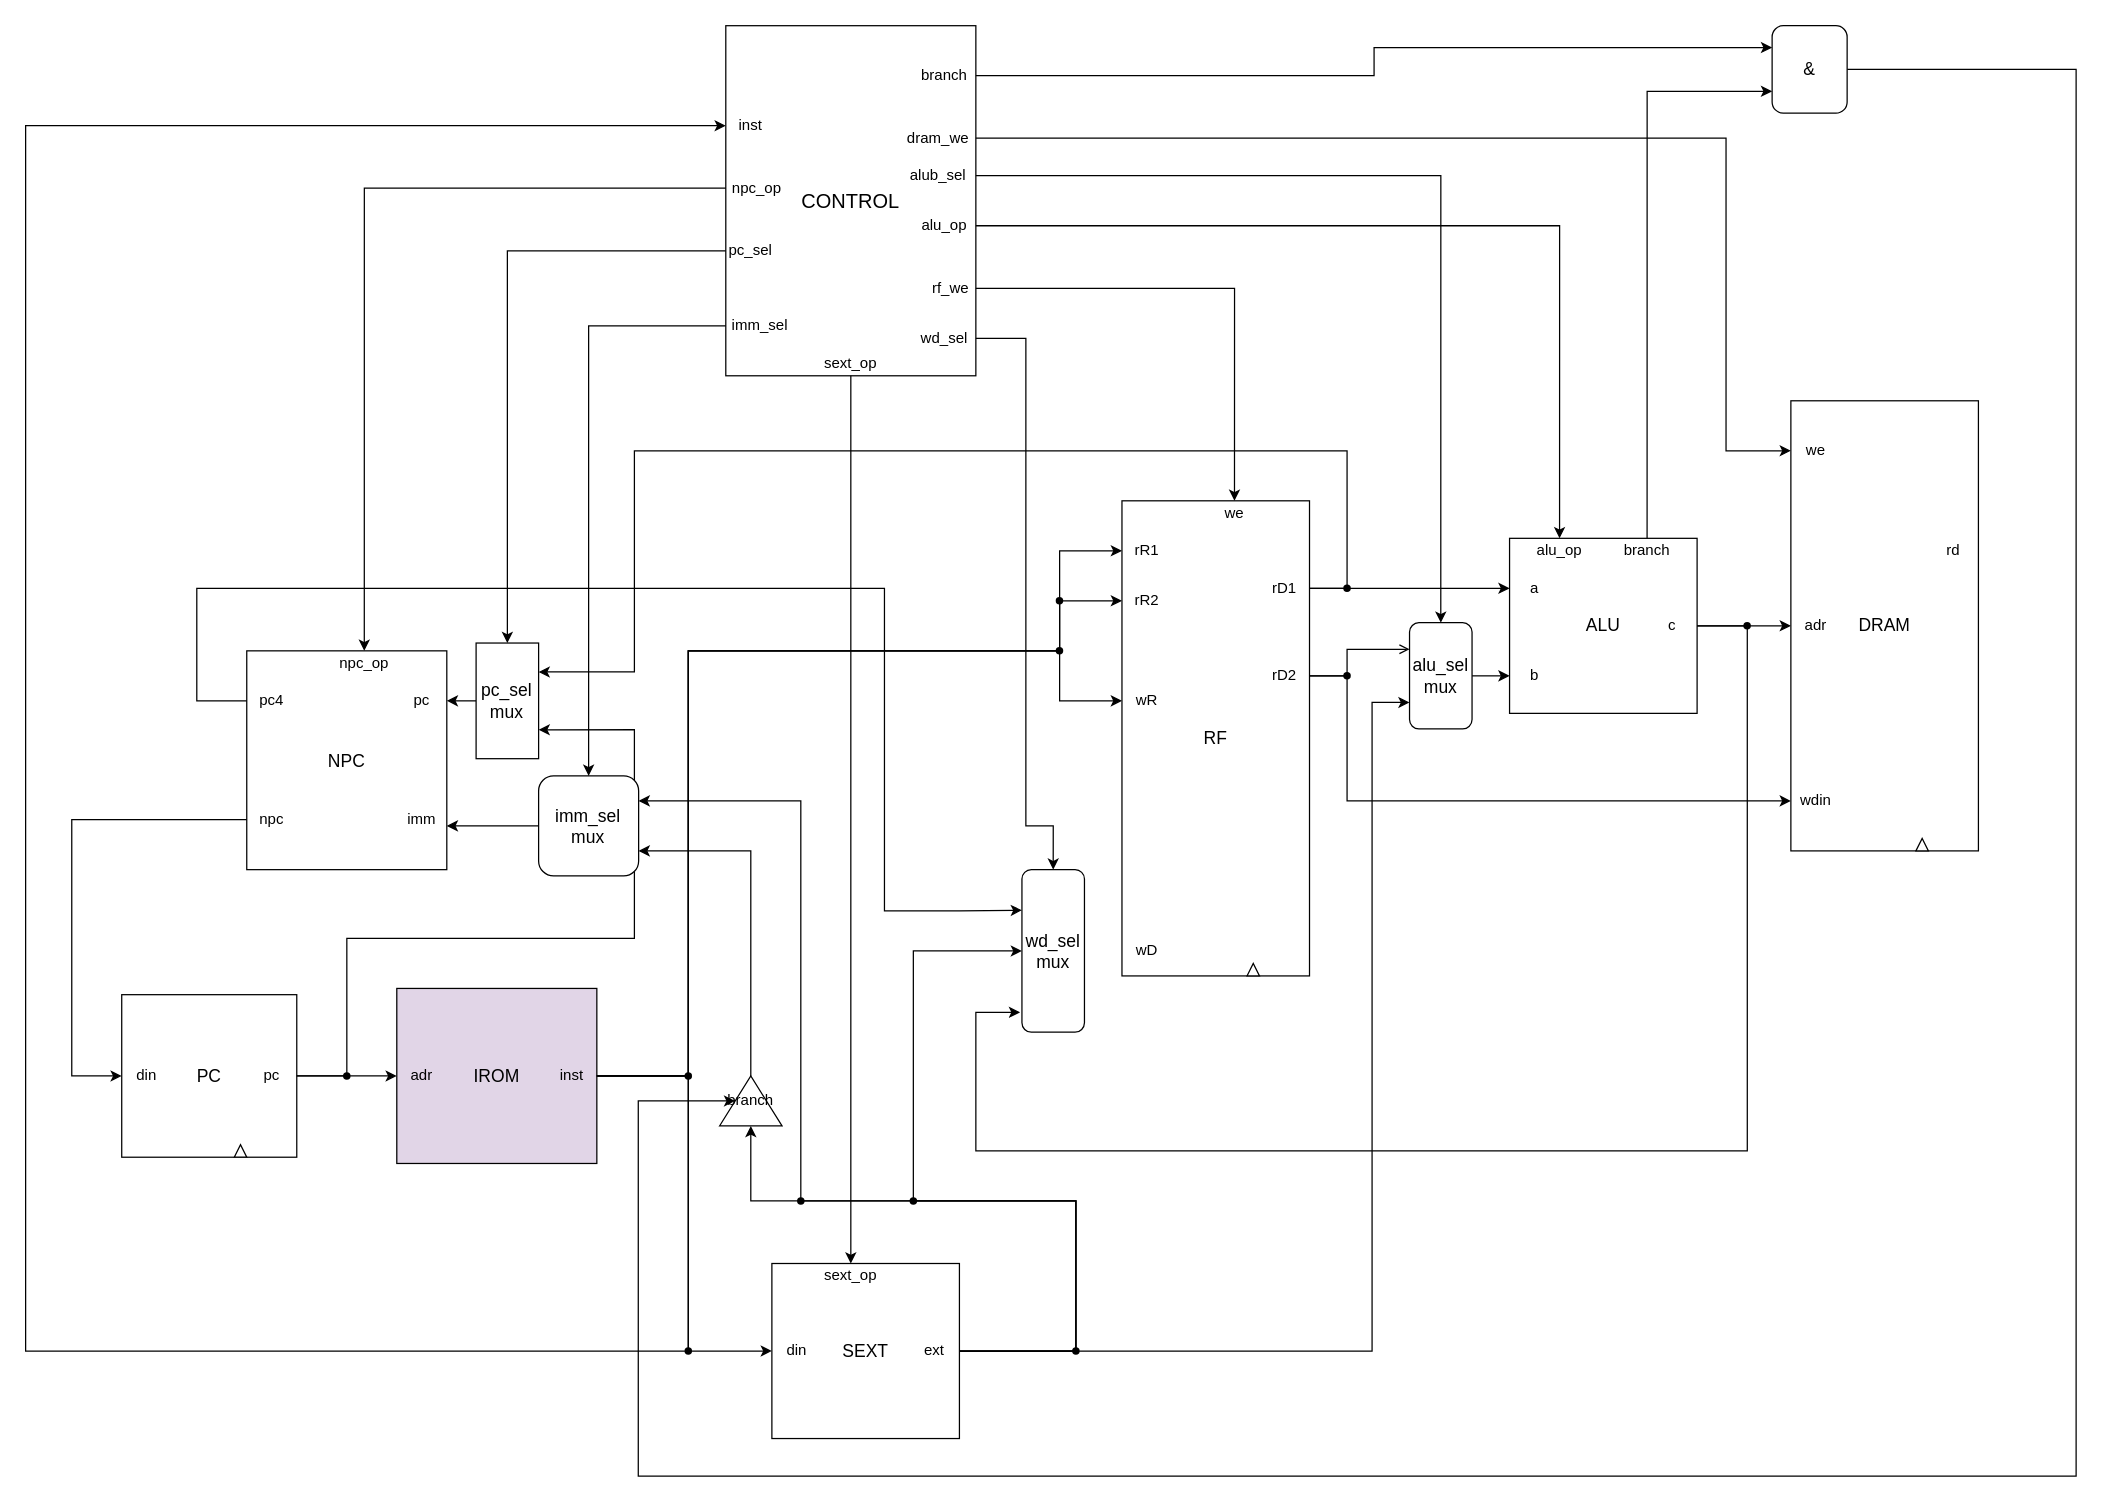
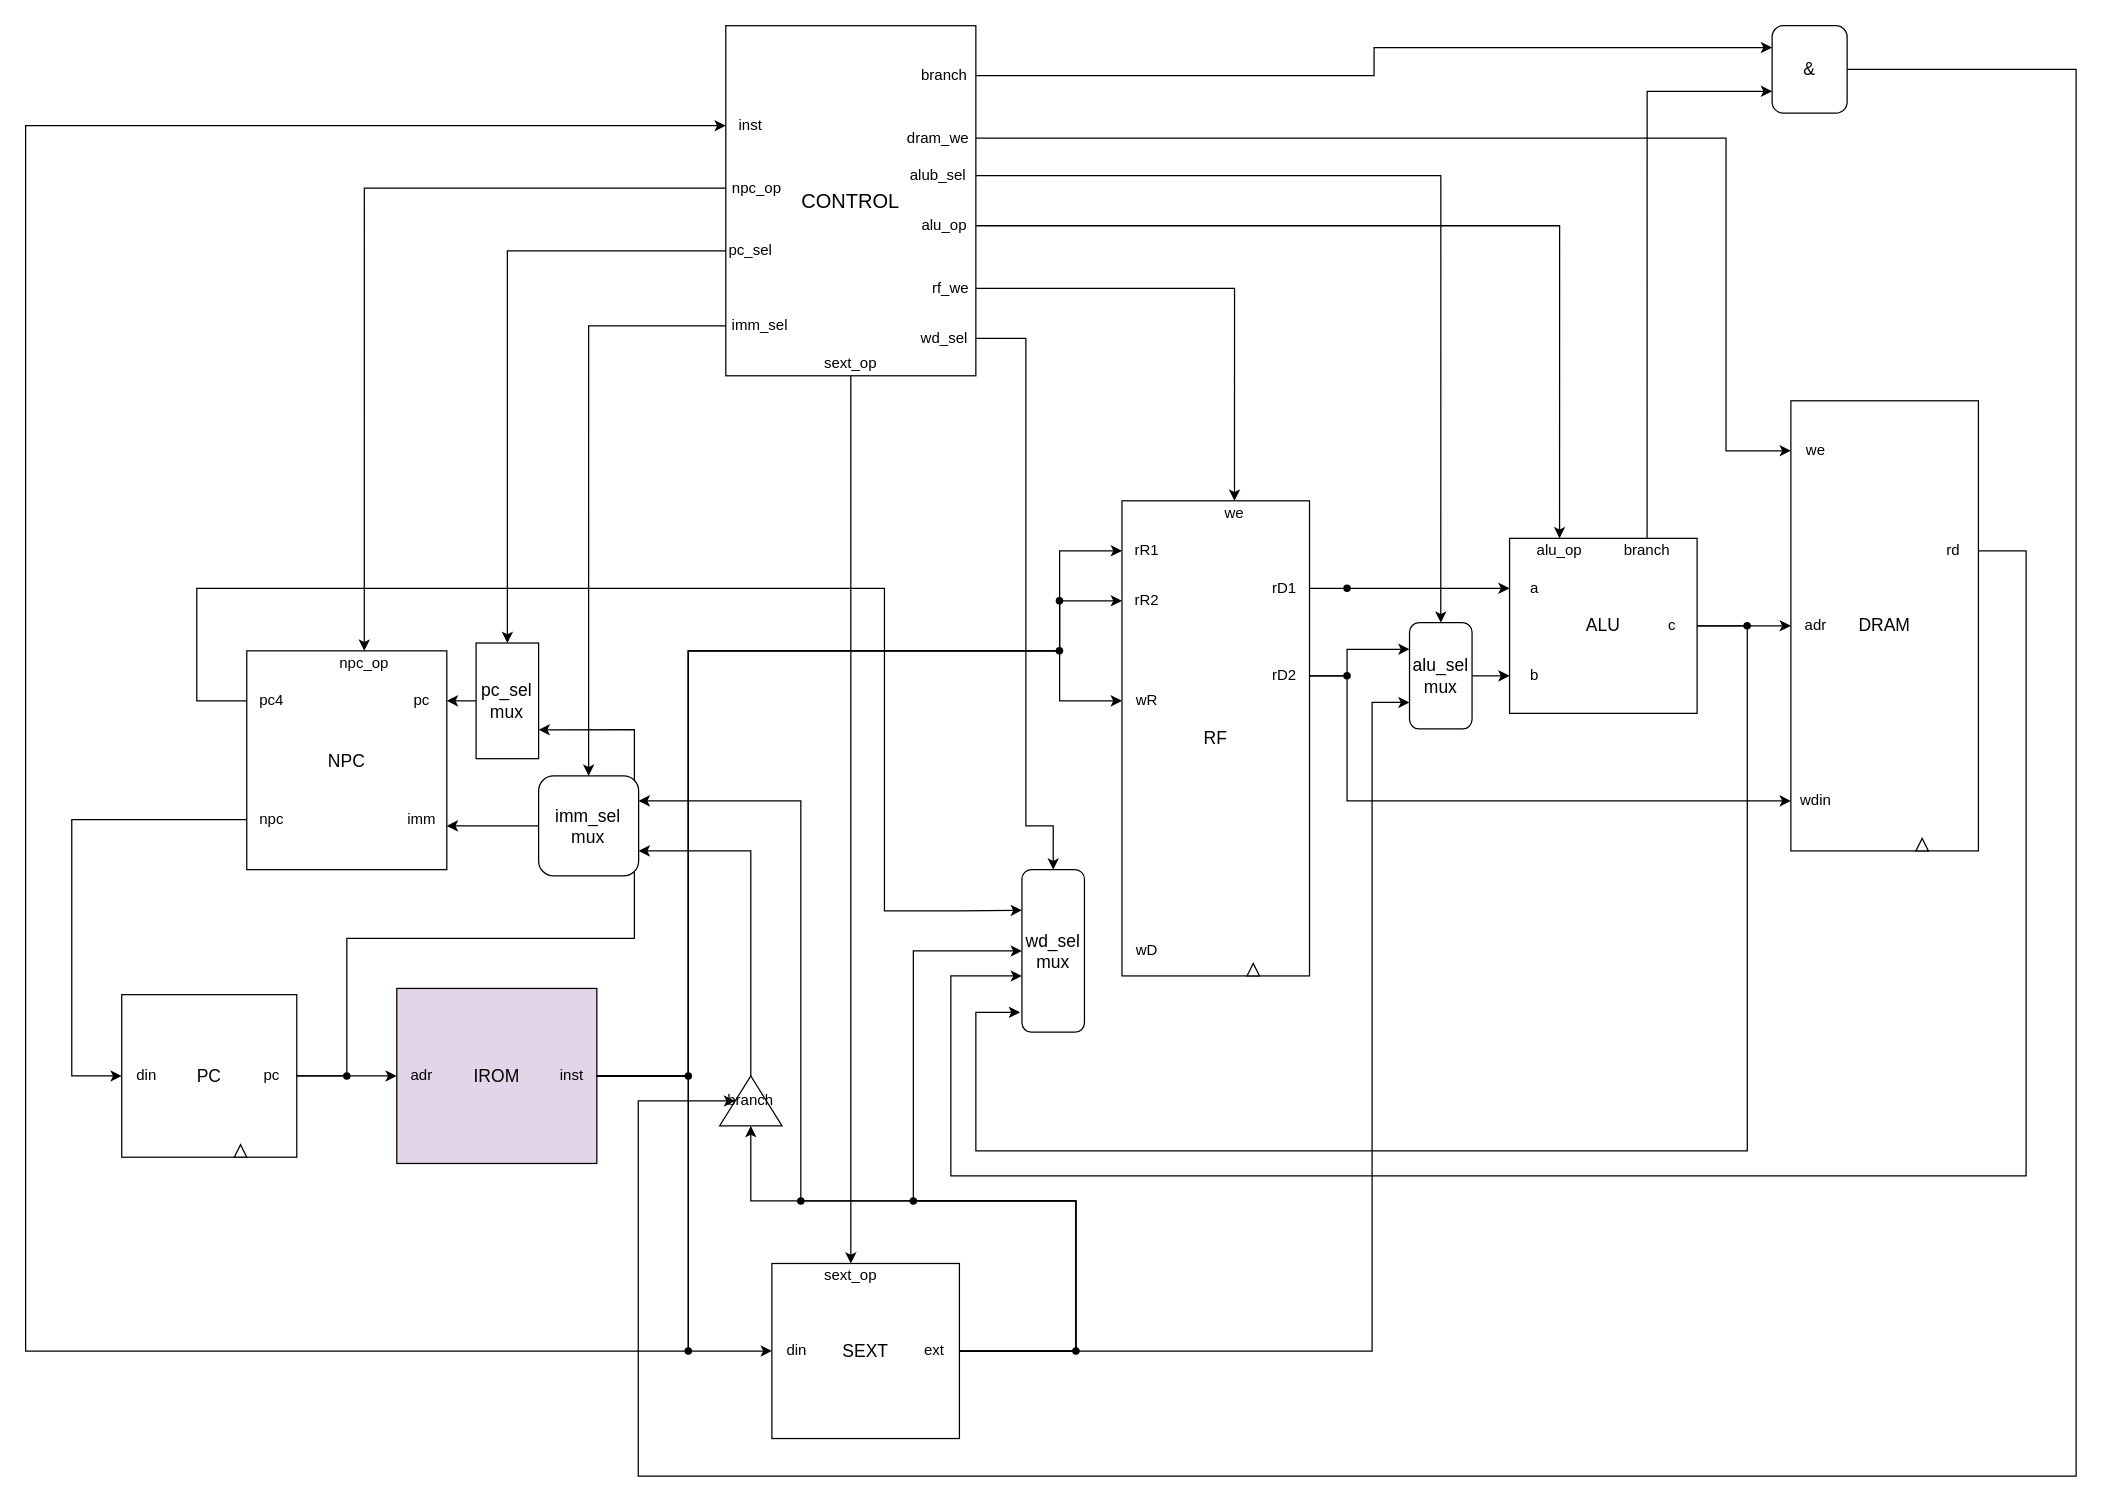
- <mxCell id="39" style="edgeStyle=orthogonalEdgeStyle;rounded=0;orthogonalLoop=1;jettySize=auto;html=1;exitX=1;exitY=0.5;exitDx=0;exitDy=0;entryX=1;entryY=0.25;entryDx=0;entryDy=0;" parent="1" source="40" target="62" edge="1"><mxGeometry relative="1" as="geometry"><Array as="points"><mxPoint x="1076.86" y="470" /><mxPoint x="1076.86" y="360" /><mxPoint x="506.86" y="360" /><mxPoint x="506.86" y="537" /></Array></mxGeometry></mxCell>
- <mxCell id="42" style="edgeStyle=orthogonalEdgeStyle;rounded=0;orthogonalLoop=1;jettySize=auto;html=1;exitX=1;exitY=0.5;exitDx=0;exitDy=0;entryX=0;entryY=0.25;entryDx=0;entryDy=0;endArrow=open;" parent="1" source="43" target="65" edge="1"><mxGeometry relative="1" as="geometry"><Array as="points"><mxPoint x="1076.86" y="540" /><mxPoint x="1076.86" y="519" /></Array></mxGeometry></mxCell>
+ <mxCell id="42" style="edgeStyle=orthogonalEdgeStyle;rounded=0;orthogonalLoop=1;jettySize=auto;html=1;exitX=1;exitY=0.5;exitDx=0;exitDy=0;entryX=0;entryY=0.25;entryDx=0;entryDy=0;" parent="1" source="43" target="65" edge="1"><mxGeometry relative="1" as="geometry"><Array as="points"><mxPoint x="1076.86" y="540" /><mxPoint x="1076.86" y="519" /></Array></mxGeometry></mxCell>
+ <mxCell id="57" style="edgeStyle=orthogonalEdgeStyle;rounded=0;orthogonalLoop=1;jettySize=auto;html=1;exitX=1;exitY=0.5;exitDx=0;exitDy=0;entryX=0;entryY=0.654;entryDx=0;entryDy=0;entryPerimeter=0;" parent="1" source="58" target="63" edge="1"><mxGeometry relative="1" as="geometry"><Array as="points"><mxPoint x="1620" y="440" /><mxPoint x="1620" y="940" /><mxPoint x="760" y="940" /><mxPoint x="760" y="780" /></Array></mxGeometry></mxCell>
